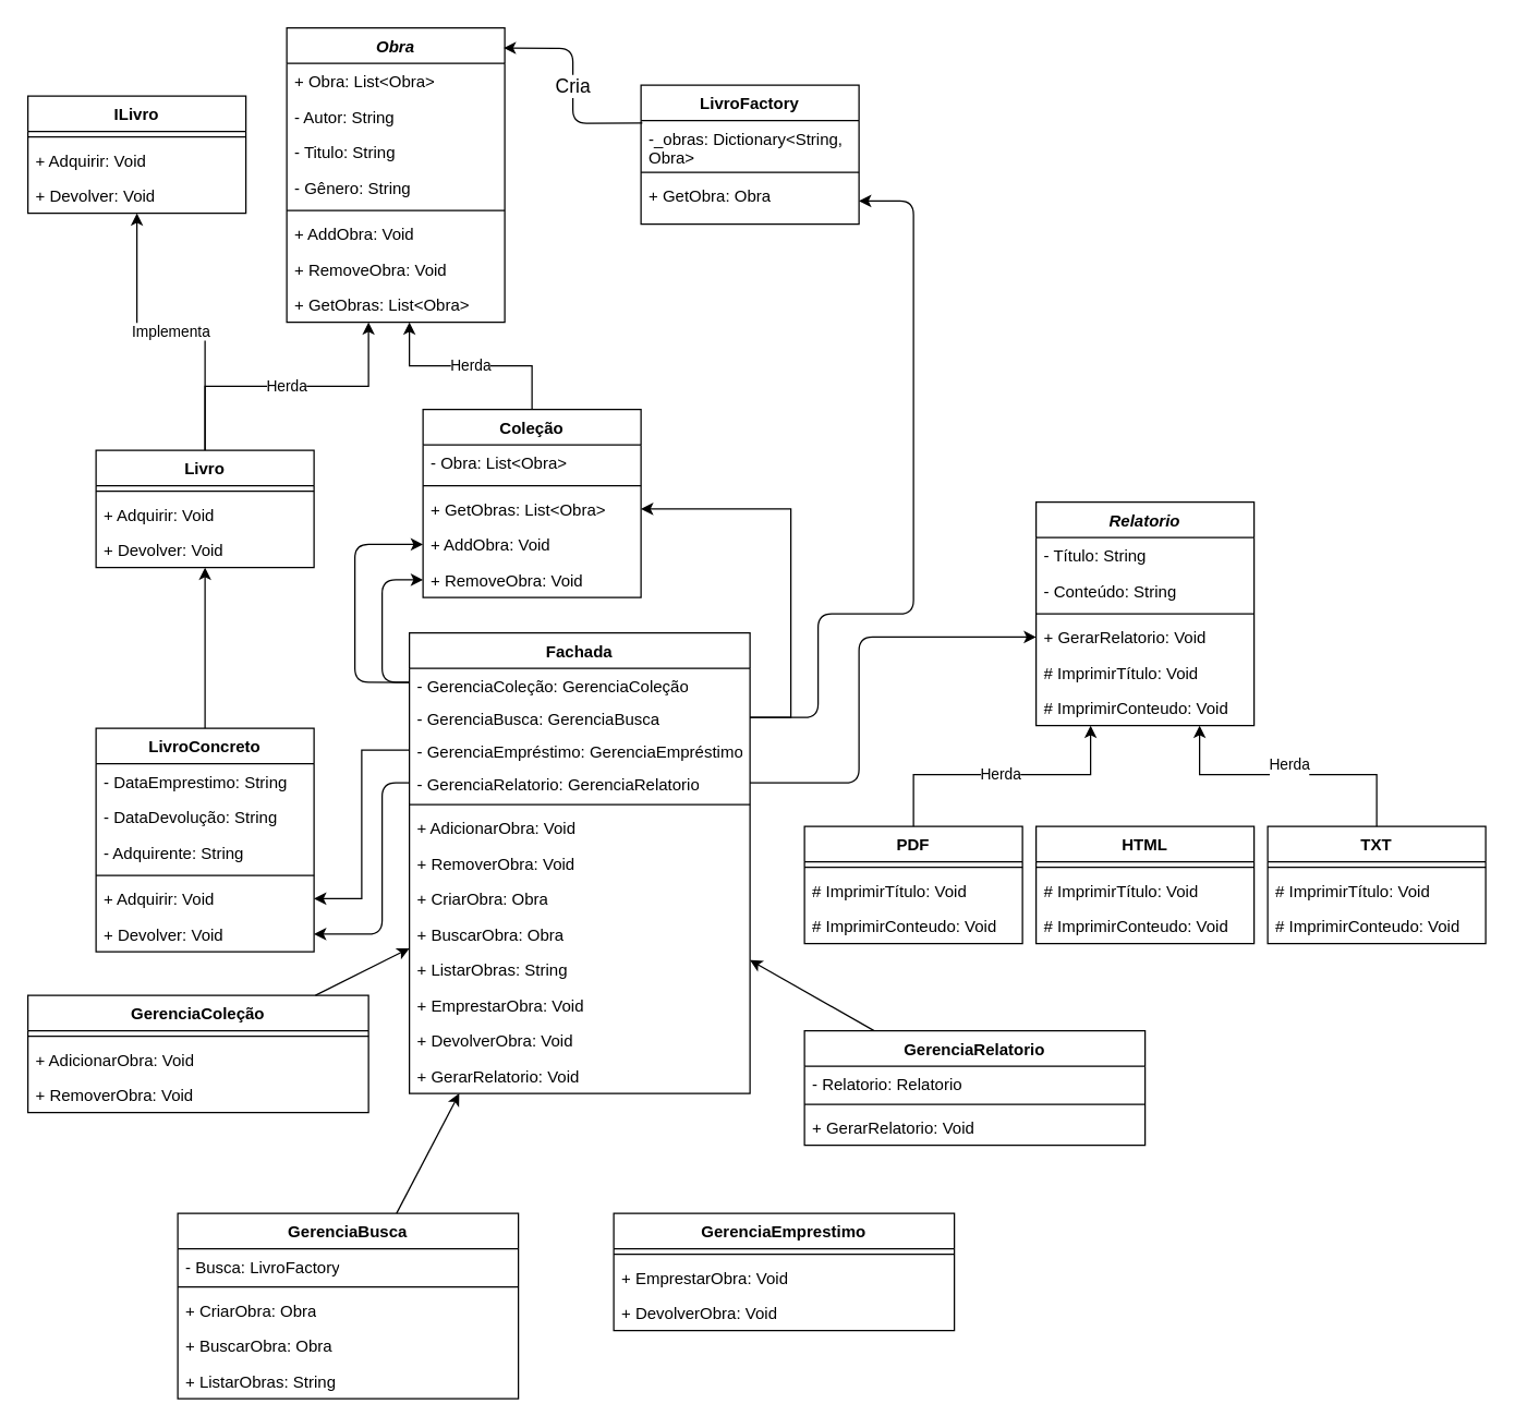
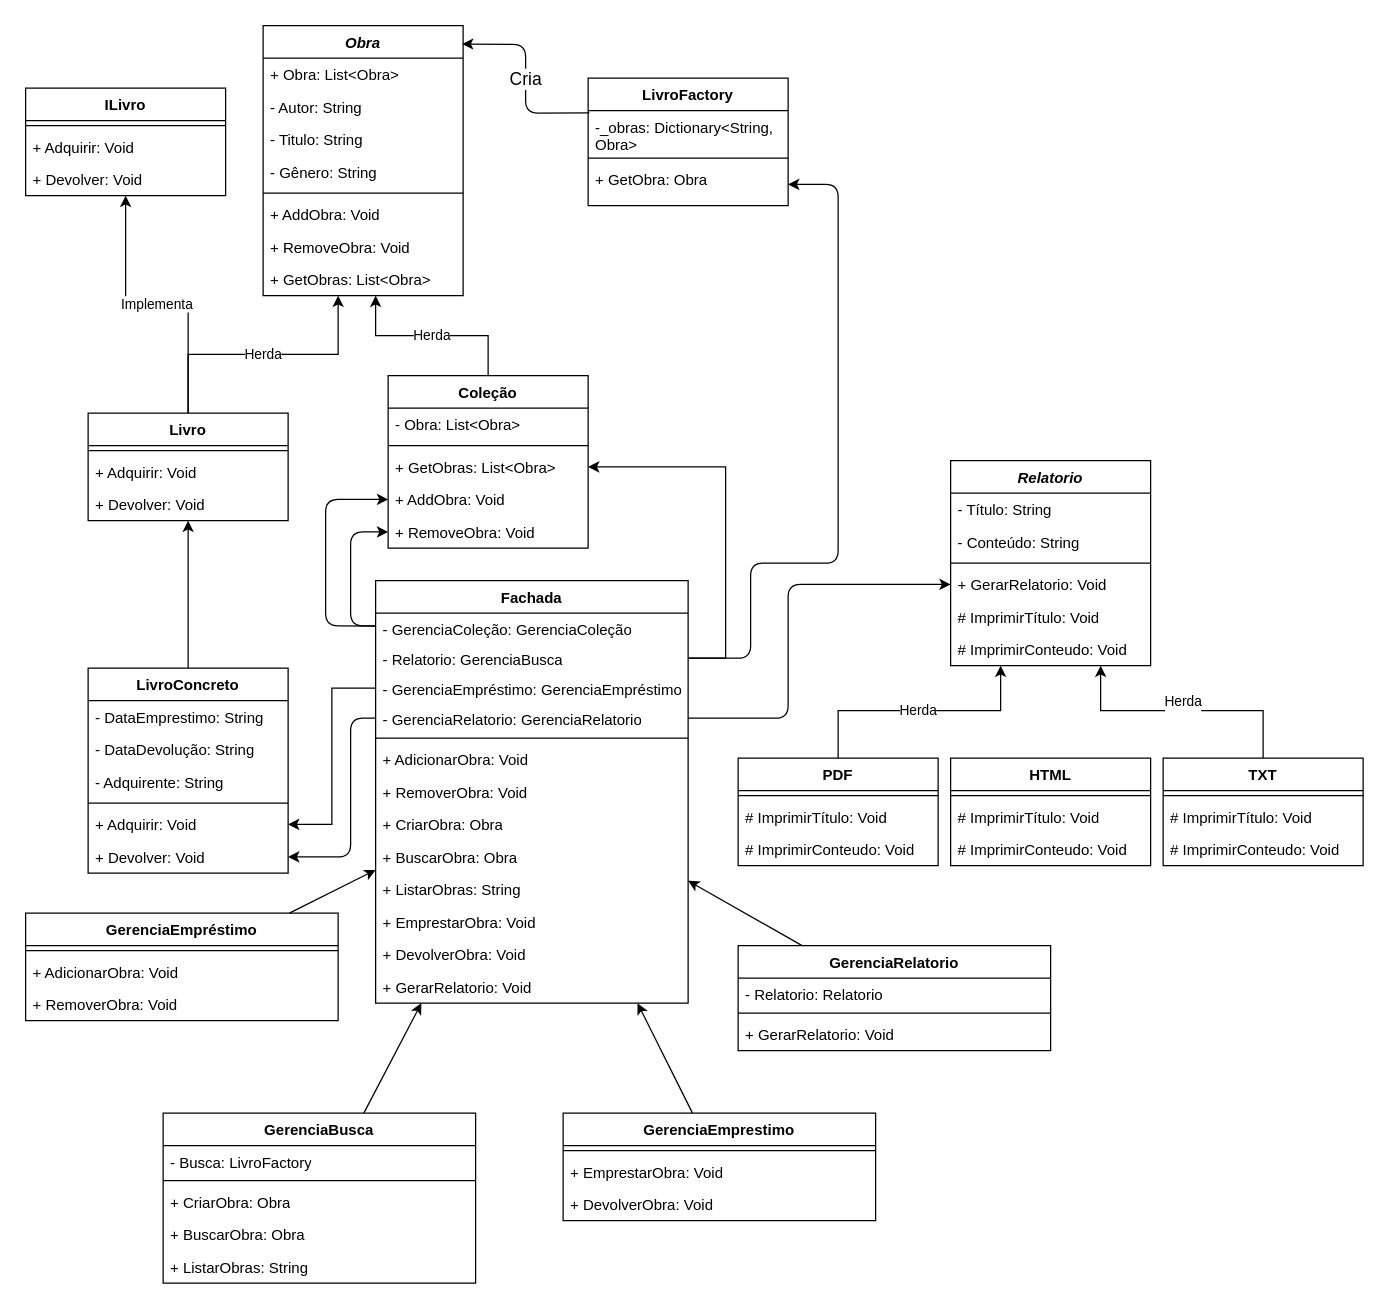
- <mxCell id="64" value="- GerenciaBusca: GerenciaBusca" style="text;strokeColor=none;fillColor=none;align=left;verticalAlign=top;spacingLeft=4;spacingRight=4;overflow=hidden;rotatable=0;points=[[0,0.5],[1,0.5]];portConstraint=eastwest;whiteSpace=wrap;html=1;" parent="62" vertex="1"><mxGeometry y="50" width="250" height="24" as="geometry" /></mxCell>
+ <mxCell id="64" value="- Relatorio: GerenciaBusca" style="text;strokeColor=none;fillColor=none;align=left;verticalAlign=top;spacingLeft=4;spacingRight=4;overflow=hidden;rotatable=0;points=[[0,0.5],[1,0.5]];portConstraint=eastwest;whiteSpace=wrap;html=1;" parent="62" vertex="1"><mxGeometry y="50" width="250" height="24" as="geometry" /></mxCell>
- <mxCell id="89" value="GerenciaColeção" style="swimlane;fontStyle=1;align=center;verticalAlign=top;childLayout=stackLayout;horizontal=1;startSize=26;horizontalStack=0;resizeParent=1;resizeParentMax=0;resizeLast=0;collapsible=1;marginBottom=0;whiteSpace=wrap;html=1;" parent="1" vertex="1"><mxGeometry x="20" y="730" width="250" height="86" as="geometry" /></mxCell>
+ <mxCell id="89" value="GerenciaEmpréstimo" style="swimlane;fontStyle=1;align=center;verticalAlign=top;childLayout=stackLayout;horizontal=1;startSize=26;horizontalStack=0;resizeParent=1;resizeParentMax=0;resizeLast=0;collapsible=1;marginBottom=0;whiteSpace=wrap;html=1;" parent="1" vertex="1"><mxGeometry x="20" y="730" width="250" height="86" as="geometry" /></mxCell>
+ <mxCell id="93" style="edgeStyle=none;html=1;" parent="1" source="94" target="62" edge="1"><mxGeometry relative="1" as="geometry" /></mxCell>
